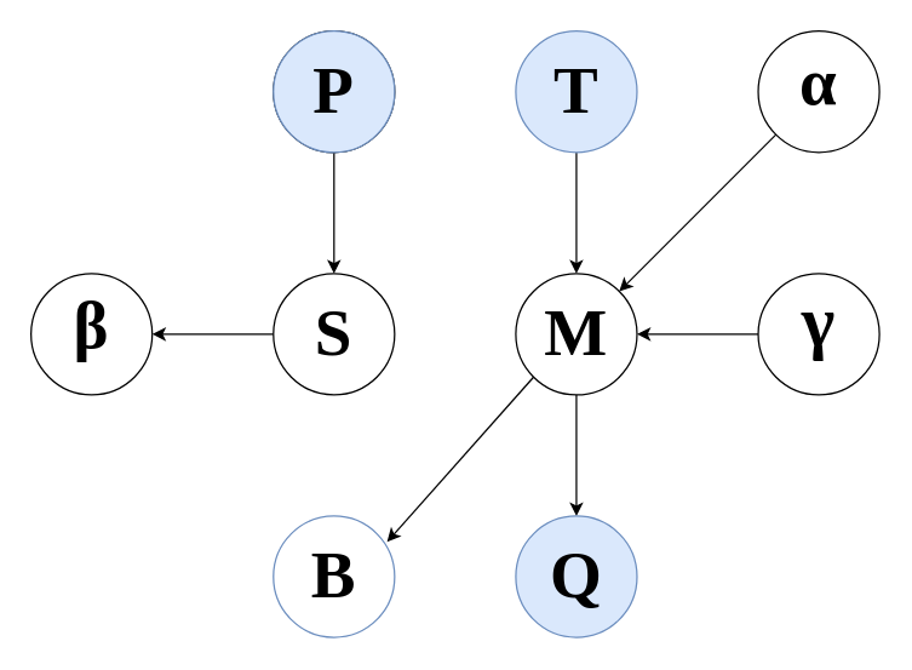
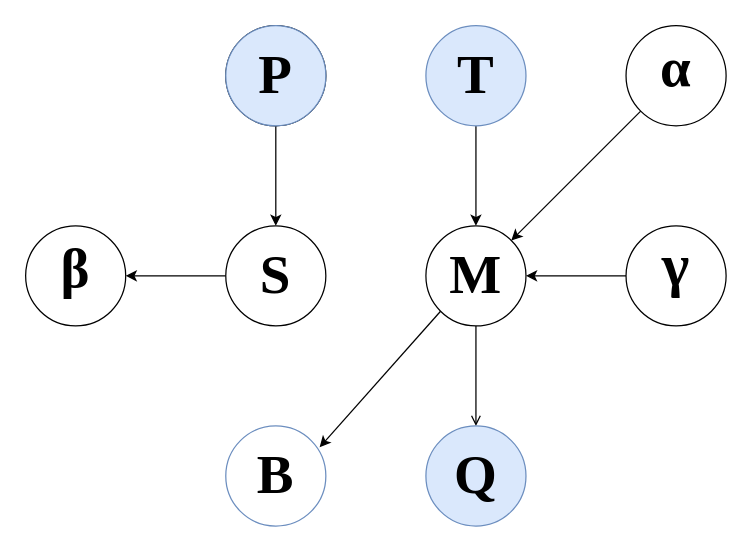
- <mxCell id="14" value="" style="edgeStyle=orthogonalEdgeStyle;rounded=0;orthogonalLoop=1;jettySize=auto;html=1;" edge="1" parent="1" source="15" target="16"><mxGeometry relative="1" as="geometry" /></mxCell>
+ <mxCell id="14" value="" style="edgeStyle=orthogonalEdgeStyle;rounded=0;orthogonalLoop=1;jettySize=auto;html=1;endArrow=open;" edge="1" parent="1" source="15" target="16"><mxGeometry relative="1" as="geometry" /></mxCell>
